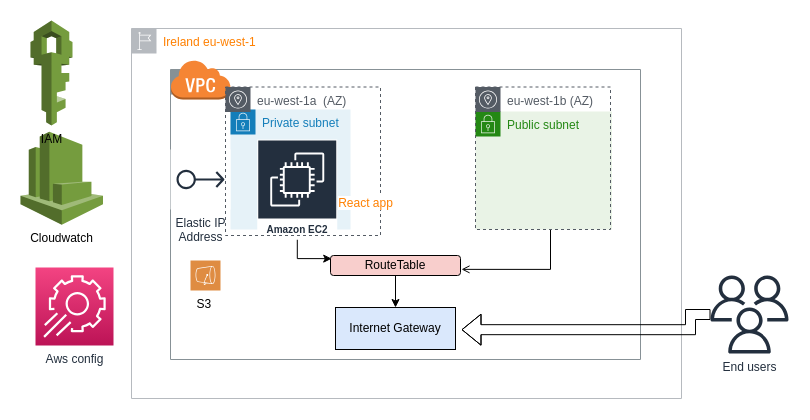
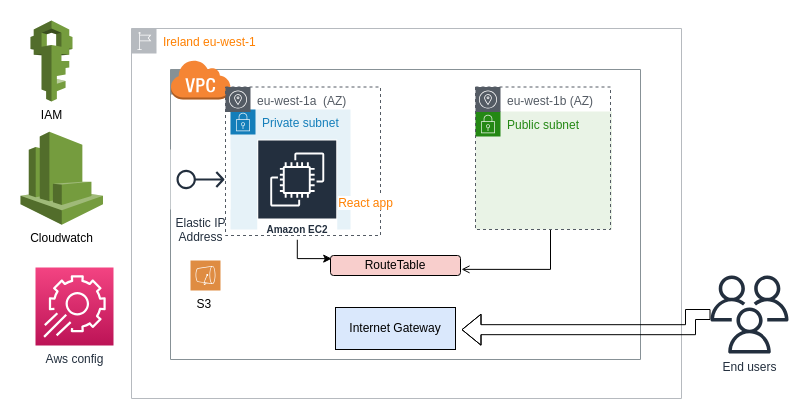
- <mxCell id="22" value="IAM" style="outlineConnect=0;dashed=0;verticalLabelPosition=bottom;verticalAlign=top;align=center;html=1;shape=mxgraph.aws3.iam;fillColor=#759C3E;gradientColor=none;" vertex="1" parent="1"><mxGeometry x="30" y="20" width="42" height="105" as="geometry" /></mxCell>
+ <mxCell id="22" value="IAM" style="outlineConnect=0;dashed=0;verticalLabelPosition=bottom;verticalAlign=top;align=center;html=1;shape=mxgraph.aws3.iam;fillColor=#759C3E;gradientColor=none;" vertex="1" parent="1"><mxGeometry x="30" y="20" width="42" height="81" as="geometry" /></mxCell>
- <mxCell id="16" value="" style="edgeStyle=orthogonalEdgeStyle;rounded=0;orthogonalLoop=1;jettySize=auto;html=1;" edge="1" parent="1" source="17" target="15"><mxGeometry relative="1" as="geometry" /></mxCell>
